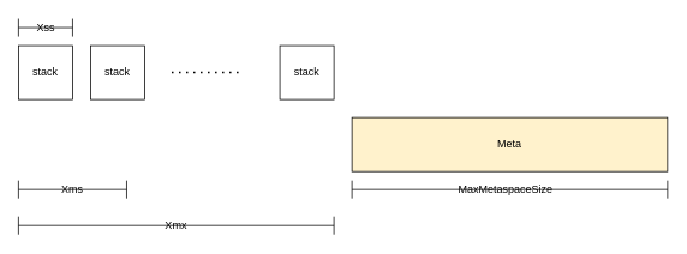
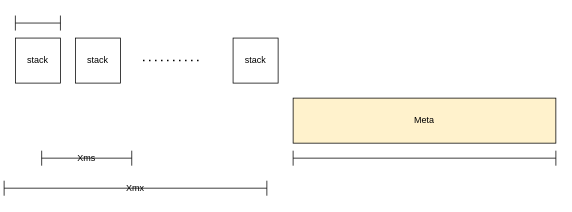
- <mxCell id="10" value="Xss" style="text;html=1;align=center;verticalAlign=middle;resizable=0;points=[];autosize=1;" vertex="1" parent="1"><mxGeometry x="30" y="20" width="40" height="20" as="geometry" /></mxCell>
- <mxCell id="7" value="Xms" style="shape=crossbar;whiteSpace=wrap;html=1;rounded=1;" vertex="1" parent="1"><mxGeometry x="20" y="200" width="120" height="20" as="geometry" /></mxCell>
+ <mxCell id="7" value="Xms" style="shape=crossbar;whiteSpace=wrap;html=1;rounded=1;" vertex="1" parent="1"><mxGeometry x="55" y="200" width="120" height="20" as="geometry" /></mxCell>
- <mxCell id="12" value="MaxMetaspaceSize" style="text;html=1;align=center;verticalAlign=middle;resizable=0;points=[];autosize=1;" vertex="1" parent="1"><mxGeometry x="500" y="200" width="120" height="20" as="geometry" /></mxCell>
- <mxCell id="8" value="Xmx" style="shape=crossbar;whiteSpace=wrap;html=1;rounded=1;" vertex="1" parent="1"><mxGeometry x="20" y="240" width="350" height="20" as="geometry" /></mxCell>
+ <mxCell id="8" value="Xmx" style="shape=crossbar;whiteSpace=wrap;html=1;rounded=1;" vertex="1" parent="1"><mxGeometry x="5" y="240" width="350" height="20" as="geometry" /></mxCell>
